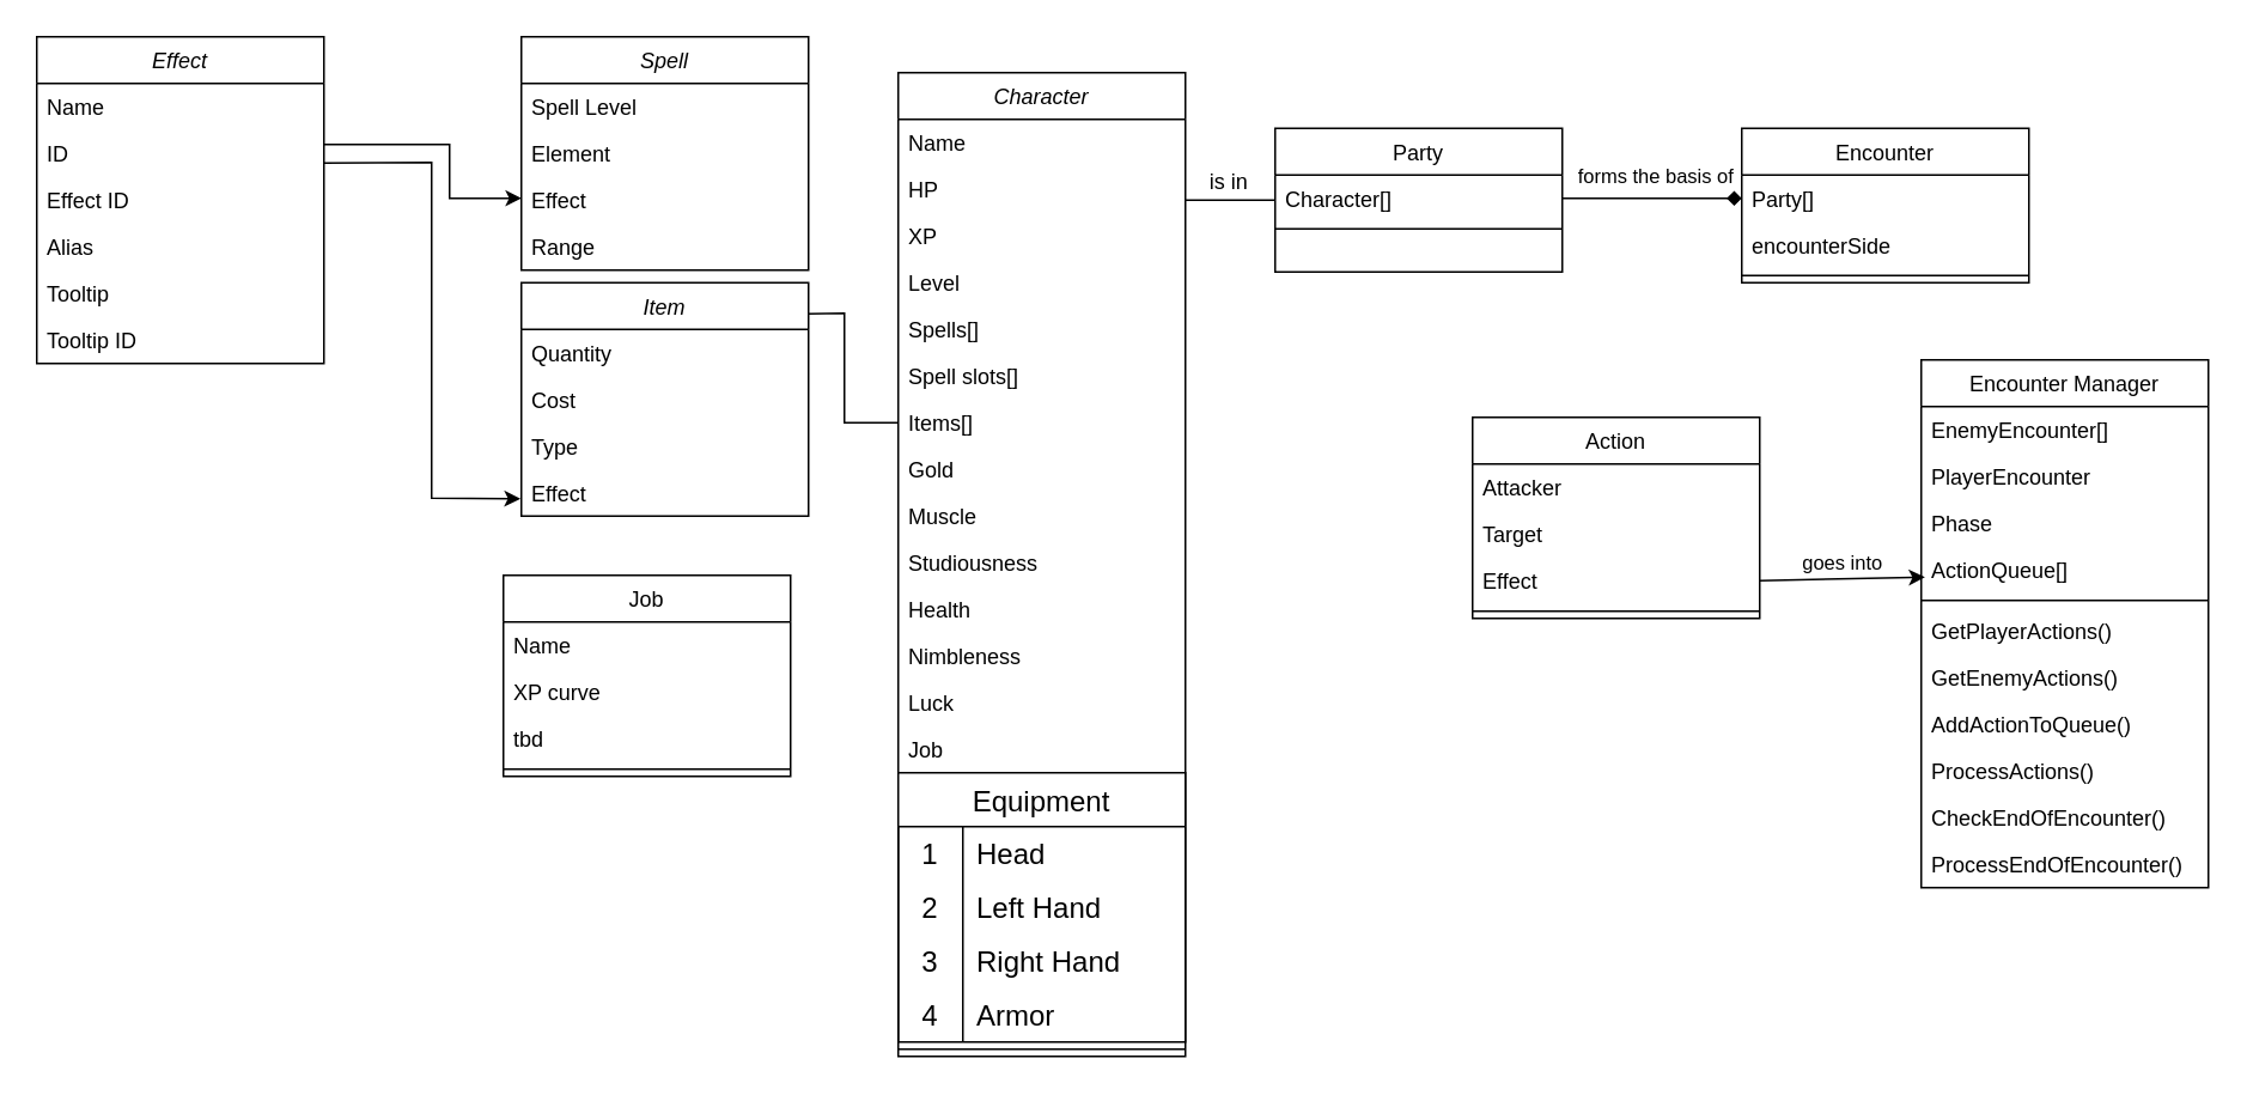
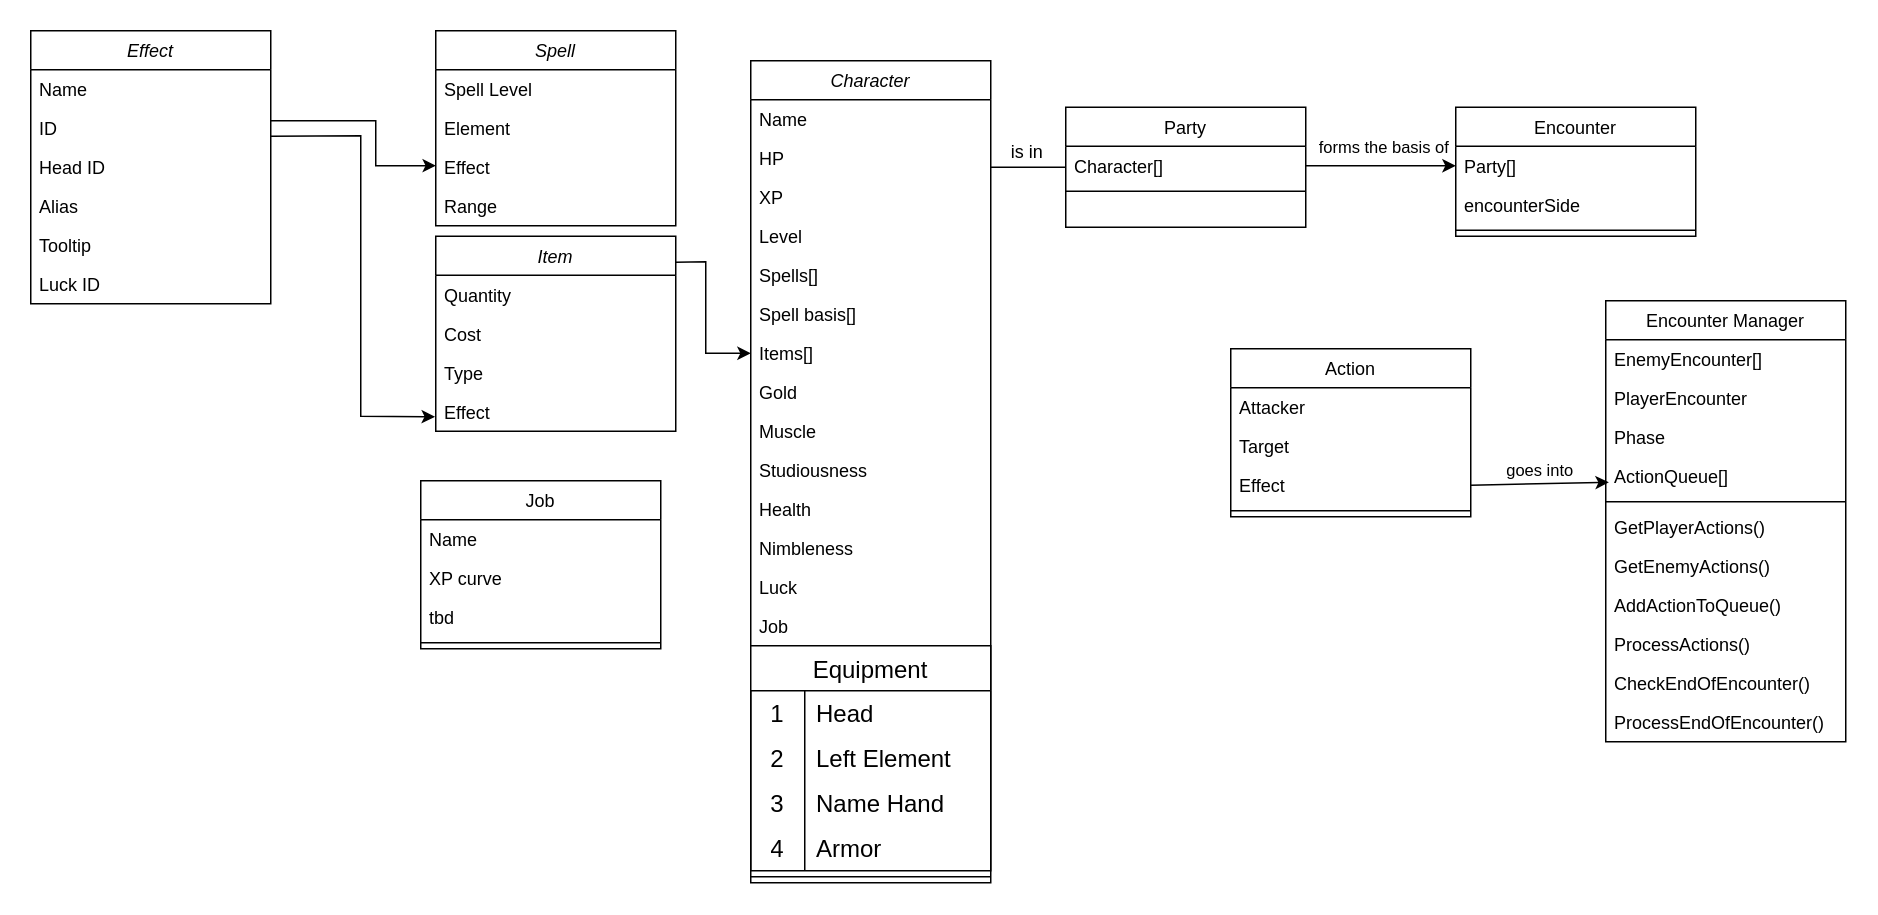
- <mxCell id="45" value="" style="endArrow=diamond;html=1;rounded=0;entryX=0;entryY=0.5;entryDx=0;entryDy=0;exitX=1;exitY=0.5;exitDx=0;exitDy=0;" parent="1" target="42" edge="1" source="32"><mxGeometry relative="1" as="geometry"><mxPoint x="580" y="140" as="sourcePoint" /><mxPoint x="680" y="140" as="targetPoint" /><Array as="points" /></mxGeometry></mxCell>
+ <mxCell id="45" value="" style="endArrow=classic;html=1;rounded=0;entryX=0;entryY=0.5;entryDx=0;entryDy=0;exitX=1;exitY=0.5;exitDx=0;exitDy=0;" parent="1" target="42" edge="1" source="32"><mxGeometry relative="1" as="geometry"><mxPoint x="580" y="140" as="sourcePoint" /><mxPoint x="680" y="140" as="targetPoint" /><Array as="points" /></mxGeometry></mxCell>
- <mxCell id="56" value="Effect ID" style="text;align=left;verticalAlign=top;spacingLeft=4;spacingRight=4;overflow=hidden;rotatable=0;points=[[0,0.5],[1,0.5]];portConstraint=eastwest;rounded=0;shadow=0;html=0;" vertex="1" parent="53"><mxGeometry y="78" width="160" height="26" as="geometry" /></mxCell>
+ <mxCell id="56" value="Head ID" style="text;align=left;verticalAlign=top;spacingLeft=4;spacingRight=4;overflow=hidden;rotatable=0;points=[[0,0.5],[1,0.5]];portConstraint=eastwest;rounded=0;shadow=0;html=0;" vertex="1" parent="53"><mxGeometry y="78" width="160" height="26" as="geometry" /></mxCell>
- <mxCell id="59" value="Tooltip ID" style="text;align=left;verticalAlign=top;spacingLeft=4;spacingRight=4;overflow=hidden;rotatable=0;points=[[0,0.5],[1,0.5]];portConstraint=eastwest;rounded=0;shadow=0;html=0;" vertex="1" parent="53"><mxGeometry y="156" width="160" height="26" as="geometry" /></mxCell>
+ <mxCell id="59" value="Luck ID" style="text;align=left;verticalAlign=top;spacingLeft=4;spacingRight=4;overflow=hidden;rotatable=0;points=[[0,0.5],[1,0.5]];portConstraint=eastwest;rounded=0;shadow=0;html=0;" vertex="1" parent="53"><mxGeometry y="156" width="160" height="26" as="geometry" /></mxCell>
- <mxCell id="8" value="Spell slots[]" style="text;align=left;verticalAlign=top;spacingLeft=4;spacingRight=4;overflow=hidden;rotatable=0;points=[[0,0.5],[1,0.5]];portConstraint=eastwest;rounded=0;shadow=0;html=0;" parent="2" vertex="1"><mxGeometry y="156" width="160" height="26" as="geometry" /></mxCell>
+ <mxCell id="8" value="Spell basis[]" style="text;align=left;verticalAlign=top;spacingLeft=4;spacingRight=4;overflow=hidden;rotatable=0;points=[[0,0.5],[1,0.5]];portConstraint=eastwest;rounded=0;shadow=0;html=0;" parent="2" vertex="1"><mxGeometry y="156" width="160" height="26" as="geometry" /></mxCell>
- <mxCell id="47" value="" style="endArrow=none;html=1;rounded=0;entryX=0;entryY=0.5;entryDx=0;entryDy=0;exitX=0.998;exitY=0.133;exitDx=0;exitDy=0;exitPerimeter=0;" edge="1" parent="1" source="36" target="9"><mxGeometry width="50" height="50" relative="1" as="geometry"><mxPoint x="460.32" y="234.996" as="sourcePoint" /><mxPoint x="120" y="200" as="targetPoint" /><Array as="points"><mxPoint x="470" y="174" /><mxPoint x="470" y="235" /></Array></mxGeometry></mxCell>
+ <mxCell id="47" value="" style="endArrow=classic;html=1;rounded=0;entryX=0;entryY=0.5;entryDx=0;entryDy=0;exitX=0.998;exitY=0.133;exitDx=0;exitDy=0;exitPerimeter=0;" edge="1" parent="1" source="36" target="9"><mxGeometry width="50" height="50" relative="1" as="geometry"><mxPoint x="460.32" y="234.996" as="sourcePoint" /><mxPoint x="120" y="200" as="targetPoint" /><Array as="points"><mxPoint x="470" y="174" /><mxPoint x="470" y="235" /></Array></mxGeometry></mxCell>
- <mxCell id="23" value="Left Hand" style="shape=partialRectangle;html=1;whiteSpace=wrap;connectable=0;fillColor=none;top=0;left=0;bottom=0;right=0;align=left;spacingLeft=6;overflow=hidden;strokeColor=inherit;fontSize=16;" vertex="1" parent="21"><mxGeometry x="36" width="124" height="30" as="geometry"><mxRectangle width="124" height="30" as="alternateBounds" /></mxGeometry></mxCell>
+ <mxCell id="23" value="Left Element" style="shape=partialRectangle;html=1;whiteSpace=wrap;connectable=0;fillColor=none;top=0;left=0;bottom=0;right=0;align=left;spacingLeft=6;overflow=hidden;strokeColor=inherit;fontSize=16;" vertex="1" parent="21"><mxGeometry x="36" width="124" height="30" as="geometry"><mxRectangle width="124" height="30" as="alternateBounds" /></mxGeometry></mxCell>
- <mxCell id="26" value="Right Hand" style="shape=partialRectangle;html=1;whiteSpace=wrap;connectable=0;fillColor=none;top=0;left=0;bottom=0;right=0;align=left;spacingLeft=6;overflow=hidden;strokeColor=inherit;fontSize=16;" vertex="1" parent="24"><mxGeometry x="36" width="124" height="30" as="geometry"><mxRectangle width="124" height="30" as="alternateBounds" /></mxGeometry></mxCell>
+ <mxCell id="26" value="Name Hand" style="shape=partialRectangle;html=1;whiteSpace=wrap;connectable=0;fillColor=none;top=0;left=0;bottom=0;right=0;align=left;spacingLeft=6;overflow=hidden;strokeColor=inherit;fontSize=16;" vertex="1" parent="24"><mxGeometry x="36" width="124" height="30" as="geometry"><mxRectangle width="124" height="30" as="alternateBounds" /></mxGeometry></mxCell>
